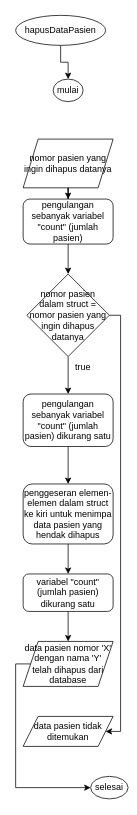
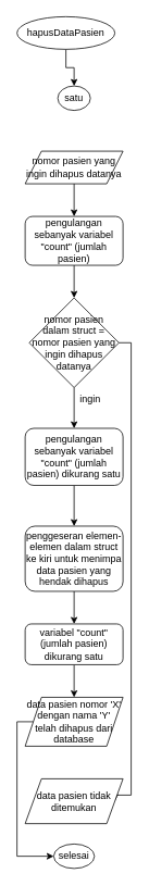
- <mxCell id="2" value="mulai" style="ellipse;whiteSpace=wrap;html=1;" vertex="1" parent="1"><mxGeometry x="70" y="105" width="40" height="30" as="geometry" /></mxCell>
+ <mxCell id="2" value="satu" style="ellipse;whiteSpace=wrap;html=1;" vertex="1" parent="1"><mxGeometry x="70" y="105" width="40" height="30" as="geometry" /></mxCell>
- <mxCell id="4" value="nomor pasien yang ingin dihapus datanya" style="shape=parallelogram;perimeter=parallelogramPerimeter;whiteSpace=wrap;html=1;fixedSize=1;" vertex="1" parent="1"><mxGeometry x="30" y="185" width="120" height="65" as="geometry" /></mxCell>
+ <mxCell id="4" value="nomor pasien yang ingin dihapus datanya" style="shape=parallelogram;perimeter=parallelogramPerimeter;whiteSpace=wrap;html=1;fixedSize=1;" vertex="1" parent="1"><mxGeometry x="30" y="185" width="120" height="40" as="geometry" /></mxCell>
- <mxCell id="12" value="true" style="text;html=1;align=center;verticalAlign=middle;whiteSpace=wrap;rounded=0;" vertex="1" parent="1"><mxGeometry x="80" y="475" width="60" height="30" as="geometry" /></mxCell>
+ <mxCell id="12" value="ingin" style="text;html=1;align=center;verticalAlign=middle;whiteSpace=wrap;rounded=0;" vertex="1" parent="1"><mxGeometry x="80" y="475" width="60" height="30" as="geometry" /></mxCell>
- <mxCell id="19" value="data pasien tidak ditemukan" style="shape=parallelogram;perimeter=parallelogramPerimeter;whiteSpace=wrap;html=1;fixedSize=1;" vertex="1" parent="1"><mxGeometry x="30" y="955" width="120" height="40" as="geometry" /></mxCell>
+ <mxCell id="19" value="data pasien tidak ditemukan" style="shape=parallelogram;perimeter=parallelogramPerimeter;whiteSpace=wrap;html=1;fixedSize=1;" vertex="1" parent="1"><mxGeometry x="30" y="955" width="120" height="55" as="geometry" /></mxCell>
- <mxCell id="20" value="selesai" style="ellipse;whiteSpace=wrap;html=1;" vertex="1" parent="1"><mxGeometry x="120" y="1035" width="50" height="30" as="geometry" /></mxCell>
+ <mxCell id="20" value="selesai" style="ellipse;whiteSpace=wrap;html=1;" vertex="1" parent="1"><mxGeometry x="65" y="1035" width="50" height="30" as="geometry" /></mxCell>
